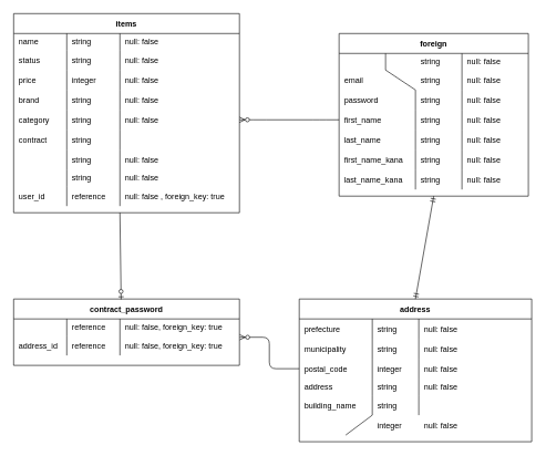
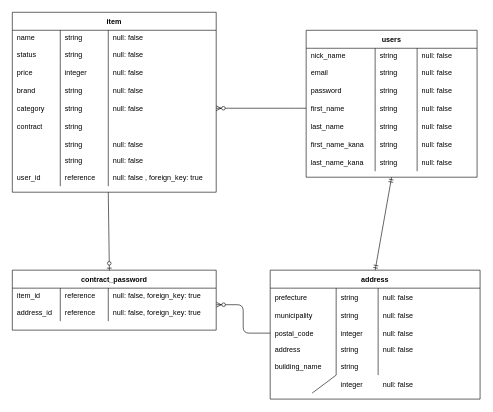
- <mxCell id="31" value="items" style="shape=table;startSize=30;container=1;collapsible=1;childLayout=tableLayout;fixedRows=1;rowLines=0;fontStyle=1;align=center;resizeLast=1;" vertex="1" parent="1"><mxGeometry x="20" y="20" width="340" height="300" as="geometry" /></mxCell>
+ <mxCell id="31" value="item" style="shape=table;startSize=30;container=1;collapsible=1;childLayout=tableLayout;fixedRows=1;rowLines=0;fontStyle=1;align=center;resizeLast=1;" vertex="1" parent="1"><mxGeometry x="20" y="20" width="340" height="300" as="geometry" /></mxCell>
- <mxCell id="2" value="foreign" style="shape=table;startSize=30;container=1;collapsible=1;childLayout=tableLayout;fixedRows=1;rowLines=0;fontStyle=1;align=center;resizeLast=1;" vertex="1" parent="1"><mxGeometry x="510" y="50" width="285" height="245" as="geometry" /></mxCell>
+ <mxCell id="2" value="users" style="shape=table;startSize=30;container=1;collapsible=1;childLayout=tableLayout;fixedRows=1;rowLines=0;fontStyle=1;align=center;resizeLast=1;" vertex="1" parent="1"><mxGeometry x="510" y="50" width="285" height="245" as="geometry" /></mxCell>
+ <mxCell id="4" value="nick_name" style="shape=partialRectangle;connectable=0;fillColor=none;top=0;left=0;bottom=0;right=0;align=left;spacingLeft=6;overflow=hidden;" vertex="1" parent="3"><mxGeometry width="115" height="25" as="geometry" /></mxCell>
+ <mxCell id="92" value="item_id" style="shape=partialRectangle;connectable=0;fillColor=none;top=0;left=0;bottom=0;right=0;align=left;spacingLeft=6;overflow=hidden;" vertex="1" parent="91"><mxGeometry width="80" height="25" as="geometry" /></mxCell>
